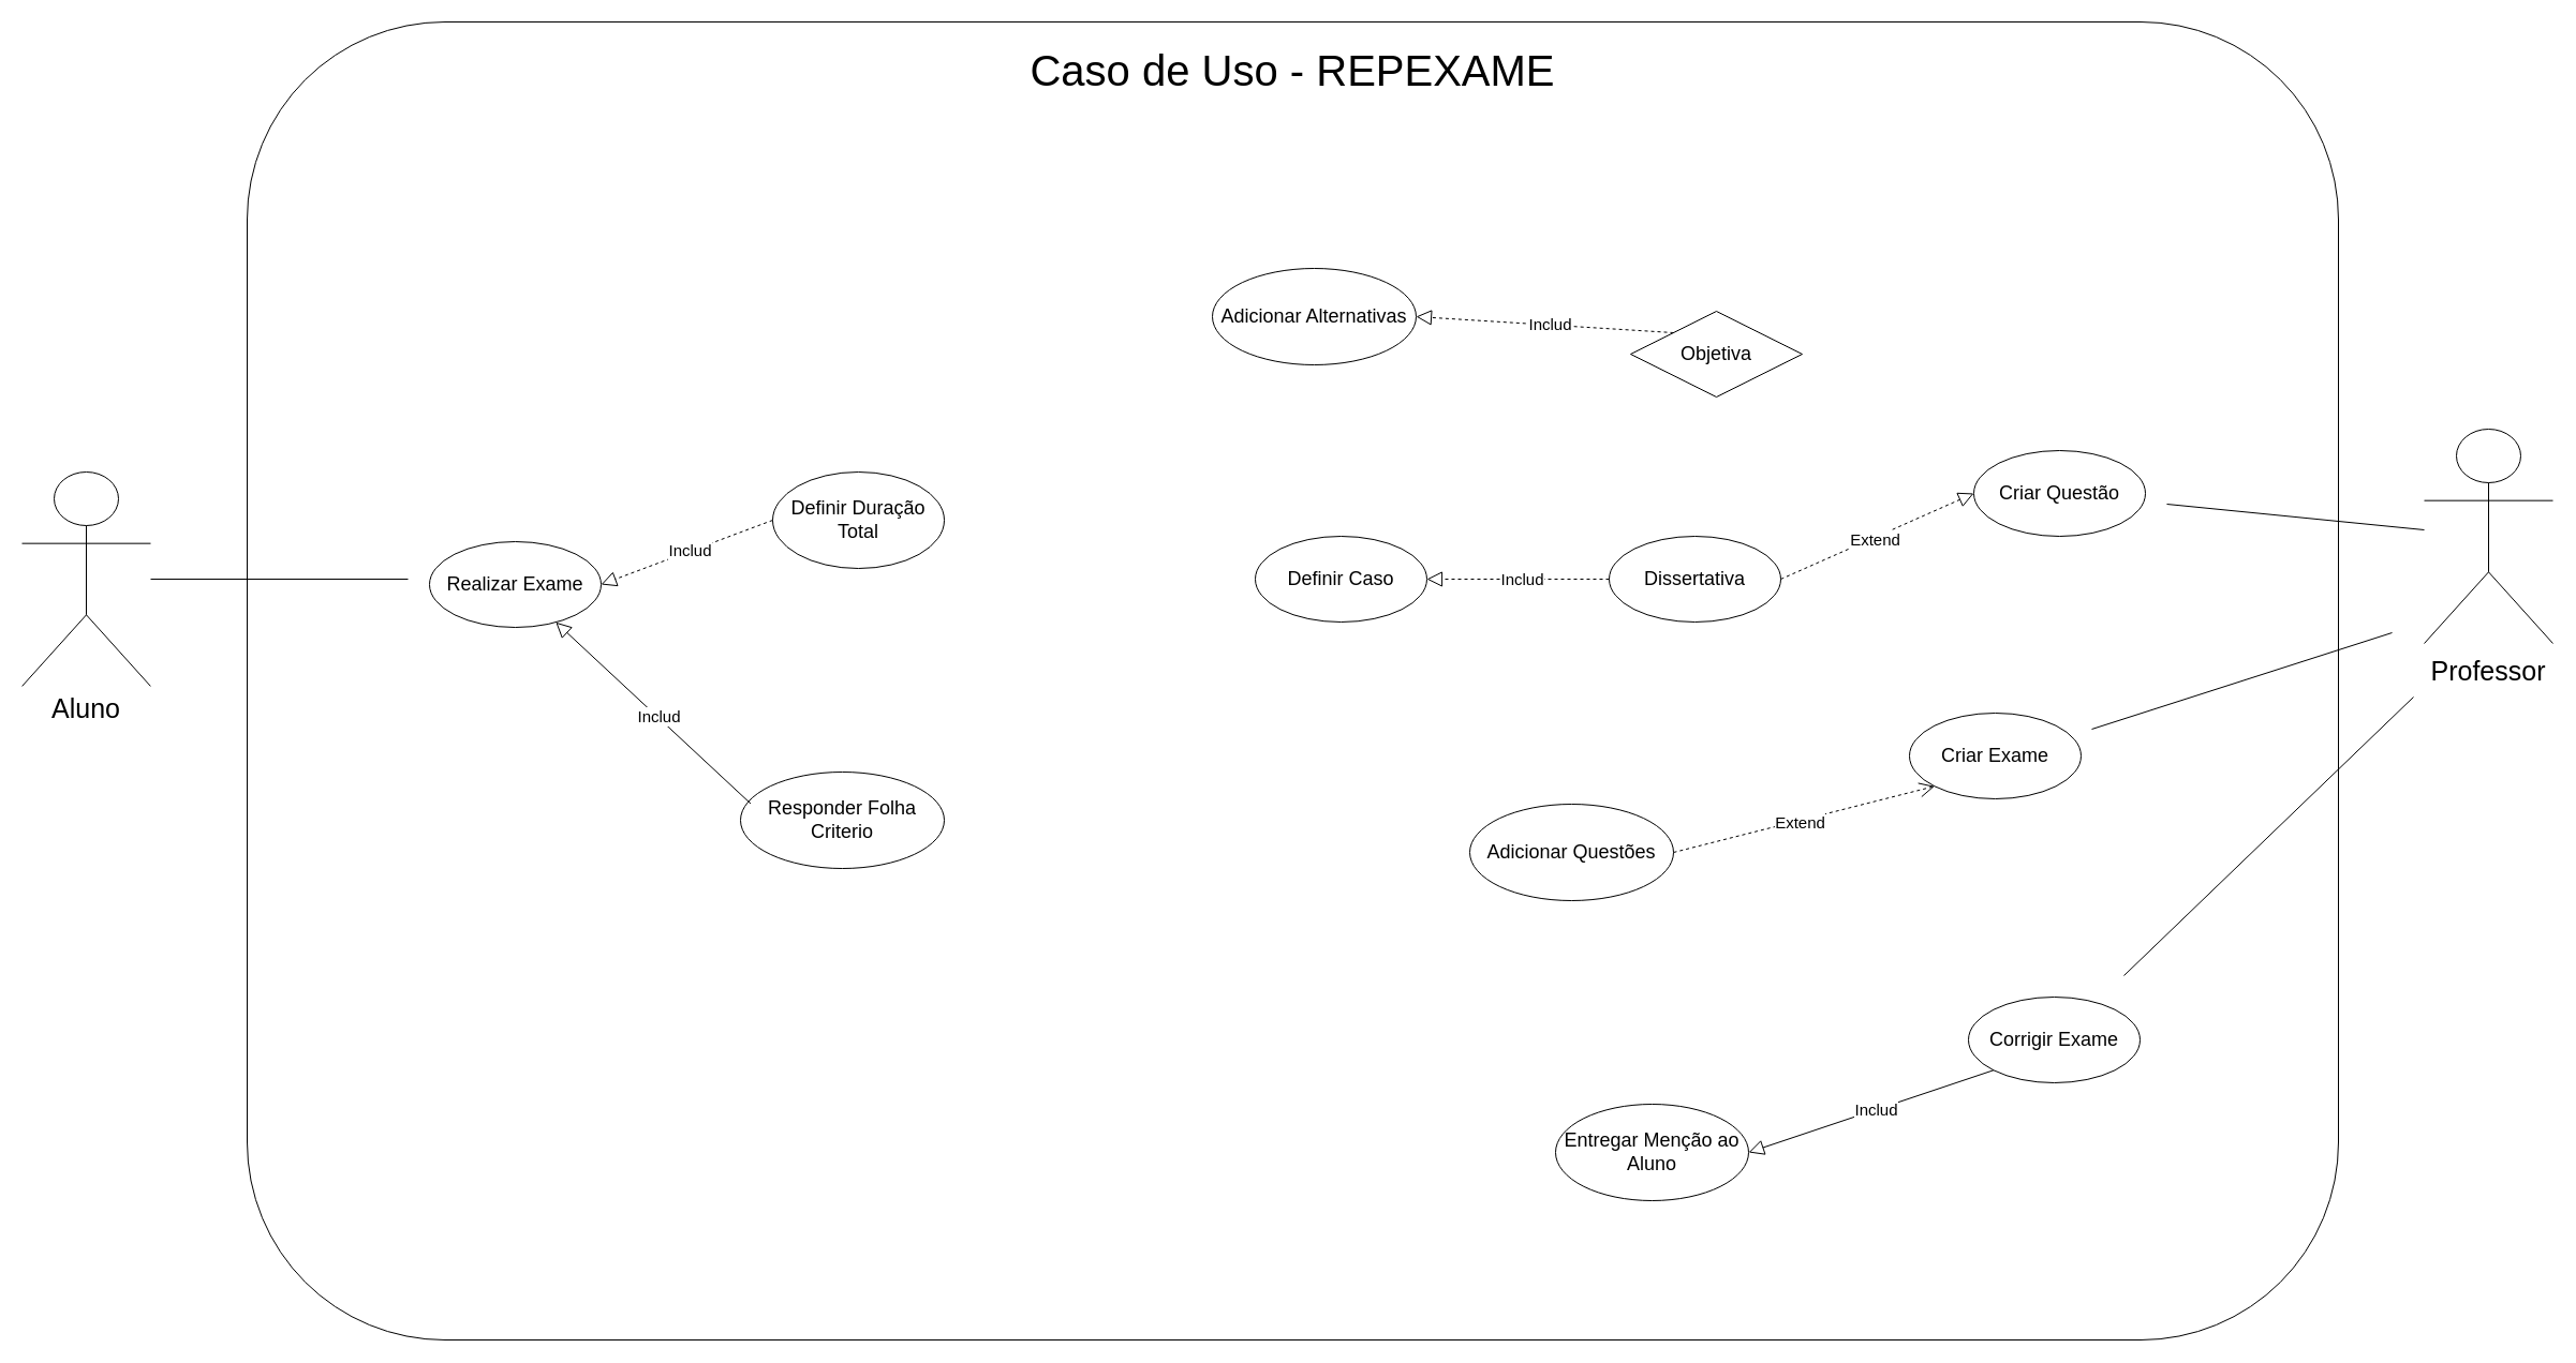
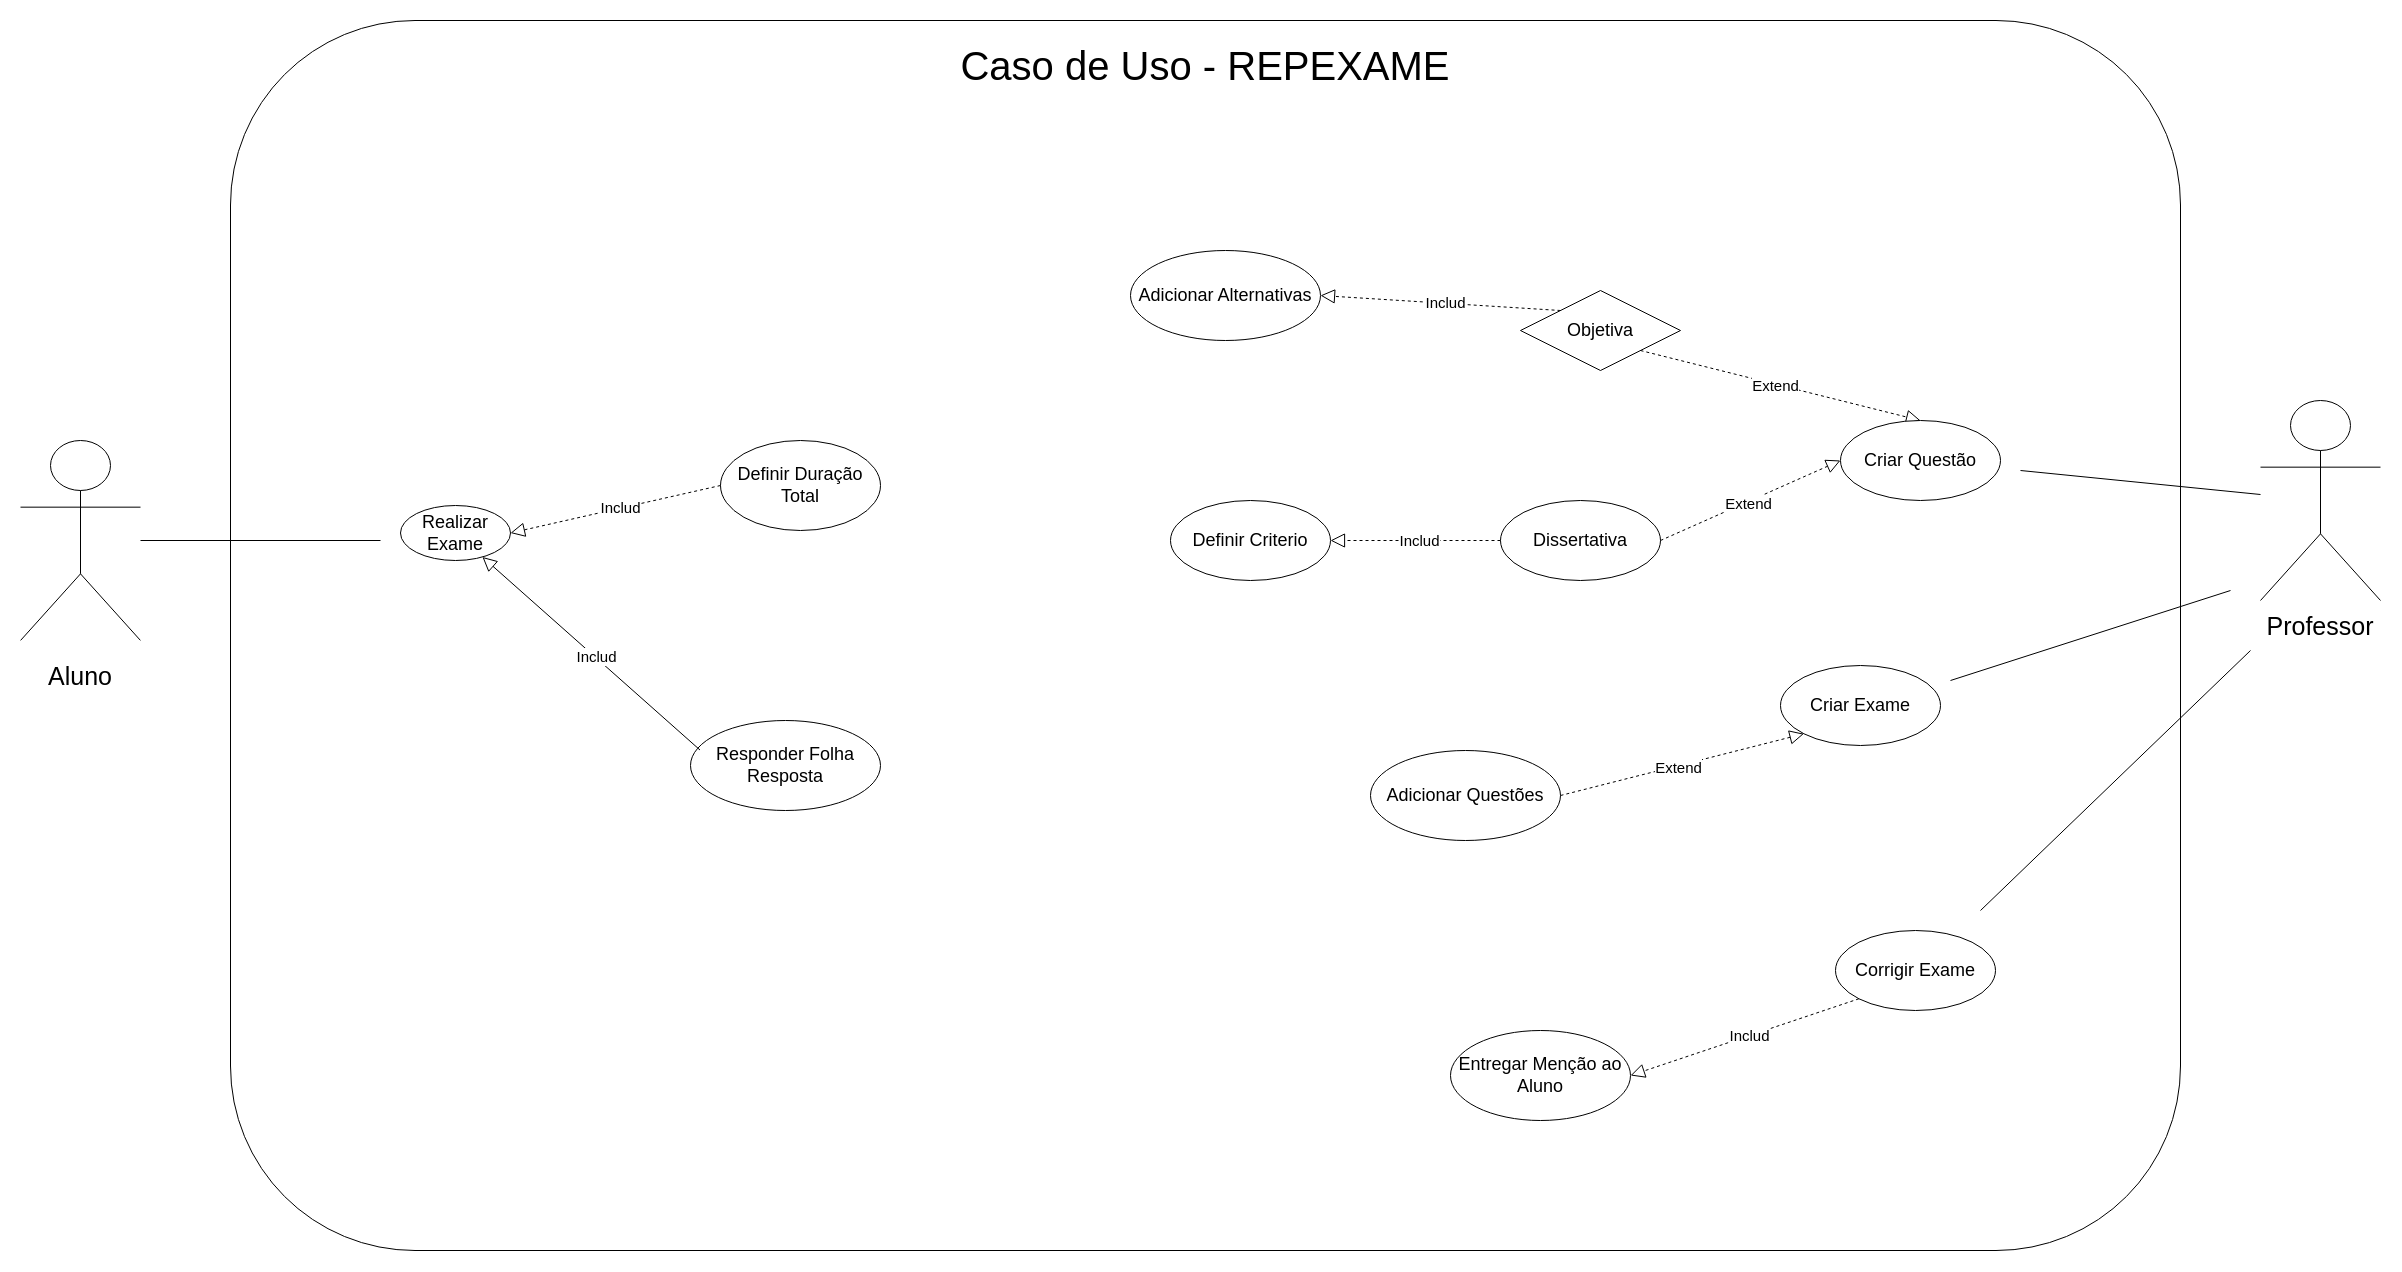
+ <mxCell id="8" value="" style="endArrow=block;dashed=1;endFill=0;endSize=12;html=1;rounded=0;exitX=1;exitY=1;exitDx=0;exitDy=0;entryX=0.5;entryY=0;entryDx=0;entryDy=0;" parent="1" edge="1" target="23" source="19"><mxGeometry width="160" relative="1" as="geometry"><mxPoint x="2315" y="0" as="sourcePoint" /><mxPoint x="2300" y="150" as="targetPoint" /></mxGeometry></mxCell>
+ <mxCell id="9" value="Extend" style="edgeLabel;html=1;align=center;verticalAlign=middle;resizable=0;points=[];fontSize=15;" parent="8" vertex="1" connectable="0"><mxGeometry x="-0.039" y="-1" relative="1" as="geometry"><mxPoint as="offset" /></mxGeometry></mxCell>
- <mxCell id="21" value="&lt;font style=&quot;font-size: 18px;&quot;&gt;Definir Caso&lt;/font&gt;" style="ellipse;whiteSpace=wrap;html=1;" parent="1" vertex="1"><mxGeometry x="1170" y="500" width="160" height="80" as="geometry" /></mxCell>
+ <mxCell id="21" value="&lt;font style=&quot;font-size: 18px;&quot;&gt;Definir Criterio&lt;/font&gt;" style="ellipse;whiteSpace=wrap;html=1;" parent="1" vertex="1"><mxGeometry x="1170" y="500" width="160" height="80" as="geometry" /></mxCell>
- <mxCell id="16" value="&lt;font style=&quot;font-size: 18px;&quot;&gt;Realizar Exame&lt;/font&gt;" style="ellipse;whiteSpace=wrap;html=1;" parent="1" vertex="1"><mxGeometry x="400" y="505" width="160" height="80" as="geometry" /></mxCell>
+ <mxCell id="16" value="&lt;font style=&quot;font-size: 18px;&quot;&gt;Realizar Exame&lt;/font&gt;" style="ellipse;whiteSpace=wrap;html=1;" parent="1" vertex="1"><mxGeometry x="400" y="505" width="110" height="55" as="geometry" /></mxCell>
- <mxCell id="15" value="&lt;span style=&quot;font-size: 25px;&quot;&gt;Aluno&lt;/span&gt;" style="text;html=1;align=center;verticalAlign=middle;whiteSpace=wrap;rounded=0;" parent="1" vertex="1"><mxGeometry x="50" y="645" width="60" height="30" as="geometry" /></mxCell>
+ <mxCell id="15" value="&lt;span style=&quot;font-size: 25px;&quot;&gt;Aluno&lt;/span&gt;" style="text;html=1;align=center;verticalAlign=middle;whiteSpace=wrap;rounded=0;" parent="1" vertex="1"><mxGeometry x="50" y="660" width="60" height="30" as="geometry" /></mxCell>
- <mxCell id="32" value="" style="endArrow=open;dashed=1;endFill=0;endSize=12;html=1;rounded=0;exitX=1;exitY=0.5;exitDx=0;exitDy=0;entryX=0;entryY=1;entryDx=0;entryDy=0;" edge="1" parent="1" source="17" target="6"><mxGeometry width="160" relative="1" as="geometry"><mxPoint x="1670" y="450" as="sourcePoint" /><mxPoint x="1840" y="410" as="targetPoint" /></mxGeometry></mxCell>
+ <mxCell id="32" value="" style="endArrow=block;dashed=1;endFill=0;endSize=12;html=1;rounded=0;exitX=1;exitY=0.5;exitDx=0;exitDy=0;entryX=0;entryY=1;entryDx=0;entryDy=0;" edge="1" parent="1" source="17" target="6"><mxGeometry width="160" relative="1" as="geometry"><mxPoint x="1670" y="450" as="sourcePoint" /><mxPoint x="1840" y="410" as="targetPoint" /></mxGeometry></mxCell>
- <mxCell id="22" value="&lt;font style=&quot;font-size: 18px;&quot;&gt;Responder Folha Criterio&lt;/font&gt;" style="ellipse;whiteSpace=wrap;html=1;" parent="1" vertex="1"><mxGeometry x="690" y="720" width="190" height="90" as="geometry" /></mxCell>
+ <mxCell id="22" value="&lt;font style=&quot;font-size: 18px;&quot;&gt;Responder Folha Resposta&lt;/font&gt;" style="ellipse;whiteSpace=wrap;html=1;" parent="1" vertex="1"><mxGeometry x="690" y="720" width="190" height="90" as="geometry" /></mxCell>
- <mxCell id="35" value="" style="endArrow=block;dashed=0;endFill=0;endSize=12;html=1;rounded=0;exitX=0;exitY=1;exitDx=0;exitDy=0;entryX=1;entryY=0.5;entryDx=0;entryDy=0;" edge="1" parent="1" source="20" target="26"><mxGeometry width="160" relative="1" as="geometry"><mxPoint x="1793" y="947" as="sourcePoint" /><mxPoint x="1590" y="920" as="targetPoint" /></mxGeometry></mxCell>
+ <mxCell id="35" value="" style="endArrow=block;dashed=1;endFill=0;endSize=12;html=1;rounded=0;exitX=0;exitY=1;exitDx=0;exitDy=0;entryX=1;entryY=0.5;entryDx=0;entryDy=0;" edge="1" parent="1" source="20" target="26"><mxGeometry width="160" relative="1" as="geometry"><mxPoint x="1793" y="947" as="sourcePoint" /><mxPoint x="1590" y="920" as="targetPoint" /></mxGeometry></mxCell>
